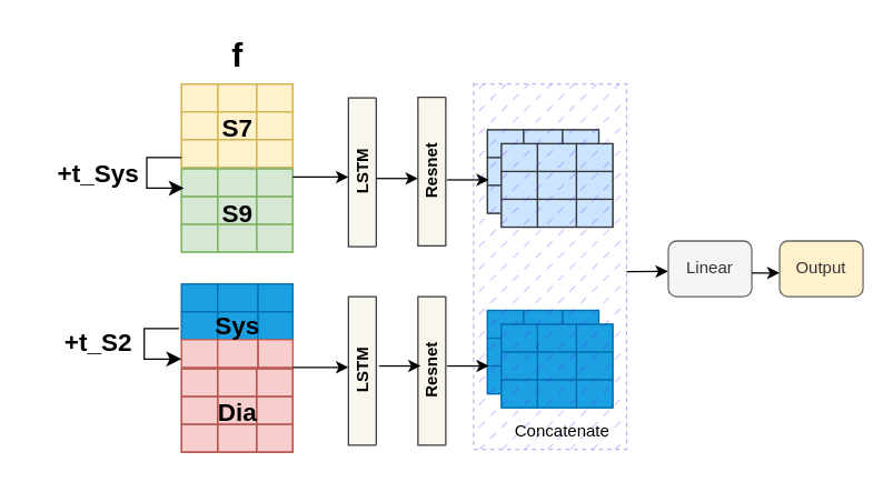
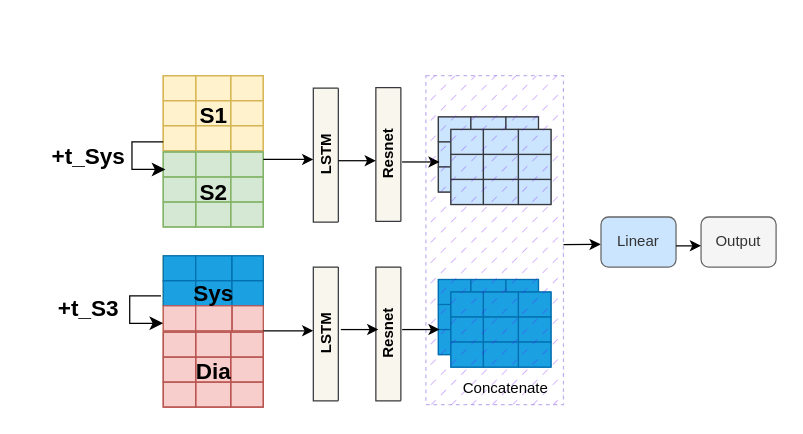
- <mxCell id="59" value="f" style="text;strokeColor=none;fillColor=none;html=1;fontSize=24;fontStyle=1;verticalAlign=middle;align=center;" vertex="1" parent="1"><mxGeometry x="120" y="20" width="100" height="40" as="geometry" /></mxCell>
- <mxCell id="54" value="&lt;font style=&quot;font-size: 18px;&quot;&gt;S7&lt;/font&gt;" style="text;strokeColor=none;fillColor=none;html=1;fontSize=24;fontStyle=1;verticalAlign=middle;align=center;" vertex="1" parent="1"><mxGeometry x="120" y="70" width="100" height="40" as="geometry" /></mxCell>
+ <mxCell id="54" value="&lt;font style=&quot;font-size: 18px;&quot;&gt;S1&lt;/font&gt;" style="text;strokeColor=none;fillColor=none;html=1;fontSize=24;fontStyle=1;verticalAlign=middle;align=center;" vertex="1" parent="1"><mxGeometry x="120" y="70" width="100" height="40" as="geometry" /></mxCell>
- <mxCell id="56" value="&lt;font style=&quot;font-size: 18px;&quot;&gt;S9&lt;/font&gt;" style="text;strokeColor=none;fillColor=none;html=1;fontSize=24;fontStyle=1;verticalAlign=middle;align=center;" vertex="1" parent="1"><mxGeometry x="120" y="133" width="100" height="38" as="geometry" /></mxCell>
+ <mxCell id="56" value="&lt;font style=&quot;font-size: 18px;&quot;&gt;S2&lt;/font&gt;" style="text;strokeColor=none;fillColor=none;html=1;fontSize=24;fontStyle=1;verticalAlign=middle;align=center;" vertex="1" parent="1"><mxGeometry x="120" y="133" width="100" height="38" as="geometry" /></mxCell>
- <mxCell id="127" value="Linear" style="rounded=1;whiteSpace=wrap;html=1;fillColor=#f5f5f5;fontColor=#333333;strokeColor=#666666;" vertex="1" parent="1"><mxGeometry x="480" y="173" width="60" height="40" as="geometry" /></mxCell>
+ <mxCell id="127" value="Linear" style="rounded=1;whiteSpace=wrap;html=1;fillColor=#cce5ff;fontColor=#333333;strokeColor=#666666;" vertex="1" parent="1"><mxGeometry x="480" y="173" width="60" height="40" as="geometry" /></mxCell>
- <mxCell id="129" value="Output" style="rounded=1;whiteSpace=wrap;html=1;fillColor=#fff2cc;fontColor=#333333;strokeColor=#666666;" vertex="1" parent="1"><mxGeometry x="560" y="173" width="60" height="40" as="geometry" /></mxCell>
+ <mxCell id="129" value="Output" style="rounded=1;whiteSpace=wrap;html=1;fillColor=#f5f5f5;fontColor=#333333;strokeColor=#666666;" vertex="1" parent="1"><mxGeometry x="560" y="173" width="60" height="40" as="geometry" /></mxCell>
- <mxCell id="63" value="&lt;font style=&quot;font-size: 18px;&quot;&gt;+t_S2&lt;/font&gt;" style="text;strokeColor=none;fillColor=none;html=1;fontSize=24;fontStyle=1;verticalAlign=middle;align=center;" vertex="1" parent="1"><mxGeometry x="20" y="225" width="100" height="40" as="geometry" /></mxCell>
+ <mxCell id="63" value="&lt;font style=&quot;font-size: 18px;&quot;&gt;+t_S3&lt;/font&gt;" style="text;strokeColor=none;fillColor=none;html=1;fontSize=24;fontStyle=1;verticalAlign=middle;align=center;" vertex="1" parent="1"><mxGeometry x="20" y="225" width="100" height="40" as="geometry" /></mxCell>
